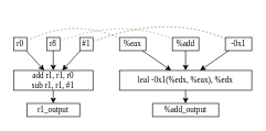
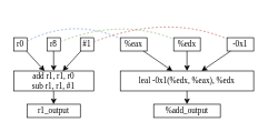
- <mxCell id="10" value="&lt;font face=&quot;mono&quot;&gt;%add&lt;br&gt;&lt;/font&gt;" style="rounded=0;whiteSpace=wrap;html=1;" parent="1" vertex="1"><mxGeometry x="260" y="56" width="40" height="20" as="geometry" /></mxCell>
+ <mxCell id="10" value="&lt;font face=&quot;mono&quot;&gt;%edx&lt;br&gt;&lt;/font&gt;" style="rounded=0;whiteSpace=wrap;html=1;" parent="1" vertex="1"><mxGeometry x="260" y="56" width="40" height="20" as="geometry" /></mxCell>
